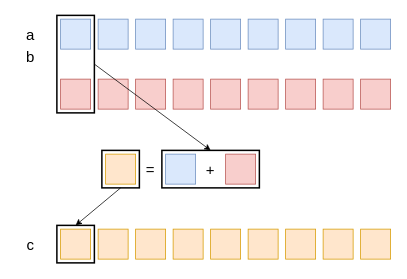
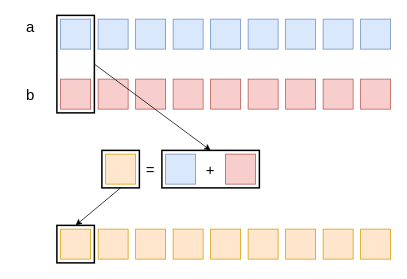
- <mxCell id="20" value="&lt;font style=&quot;font-size: 20px&quot;&gt;a&lt;/font&gt;" style="text;html=1;strokeColor=none;fillColor=none;align=center;verticalAlign=middle;whiteSpace=wrap;rounded=0;" vertex="1" parent="1"><mxGeometry x="20" y="35" width="40" height="20" as="geometry" /></mxCell>
+ <mxCell id="20" value="&lt;font style=&quot;font-size: 20px&quot;&gt;a&lt;/font&gt;" style="text;html=1;strokeColor=none;fillColor=none;align=center;verticalAlign=middle;whiteSpace=wrap;rounded=0;" vertex="1" parent="1"><mxGeometry x="20" y="25" width="40" height="20" as="geometry" /></mxCell>
- <mxCell id="21" value="&lt;font style=&quot;font-size: 20px&quot;&gt;b&lt;/font&gt;" style="text;html=1;strokeColor=none;fillColor=none;align=center;verticalAlign=middle;whiteSpace=wrap;rounded=0;" vertex="1" parent="1"><mxGeometry x="20" y="65" width="40" height="20" as="geometry" /></mxCell>
+ <mxCell id="21" value="&lt;font style=&quot;font-size: 20px&quot;&gt;b&lt;/font&gt;" style="text;html=1;strokeColor=none;fillColor=none;align=center;verticalAlign=middle;whiteSpace=wrap;rounded=0;" vertex="1" parent="1"><mxGeometry x="20" y="115" width="40" height="20" as="geometry" /></mxCell>
- <mxCell id="36" value="&lt;font style=&quot;font-size: 20px&quot;&gt;c&lt;/font&gt;" style="text;html=1;strokeColor=none;fillColor=none;align=center;verticalAlign=middle;whiteSpace=wrap;rounded=0;" vertex="1" parent="1"><mxGeometry x="20" y="315" width="40" height="20" as="geometry" /></mxCell>
